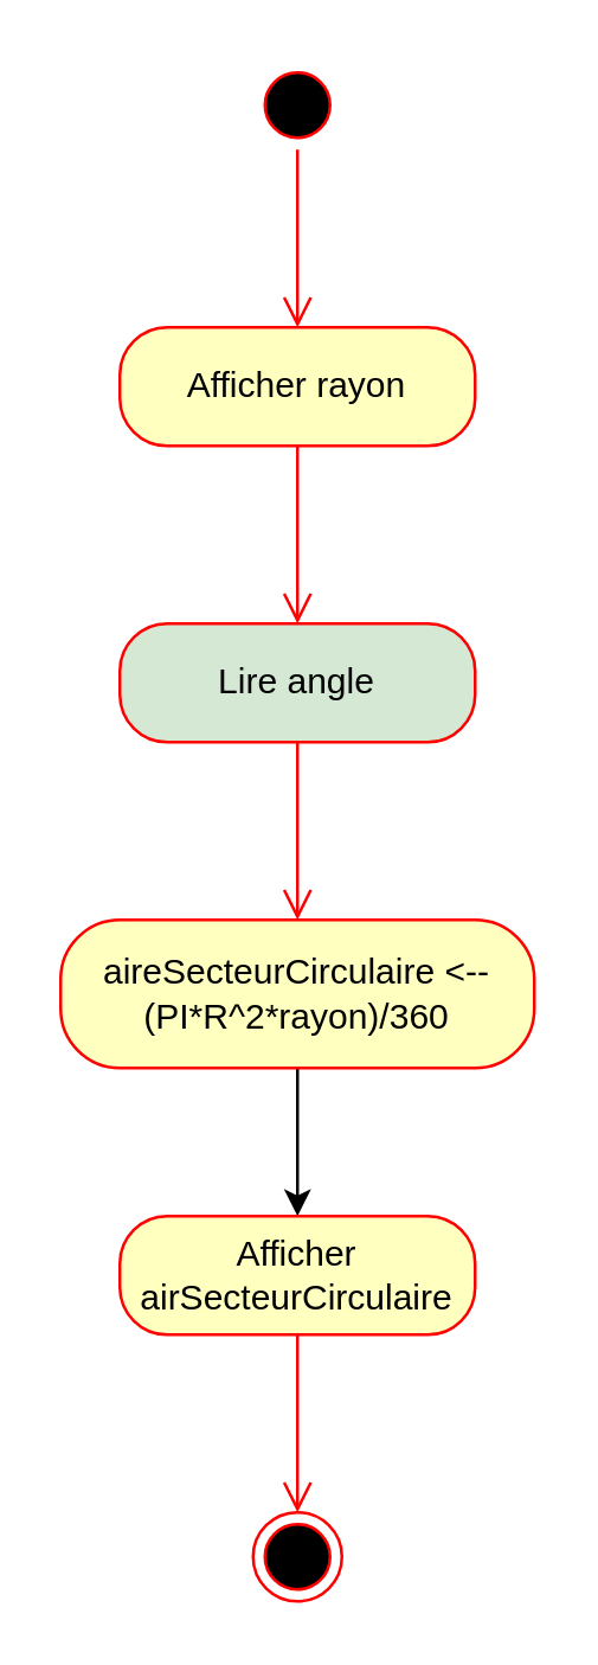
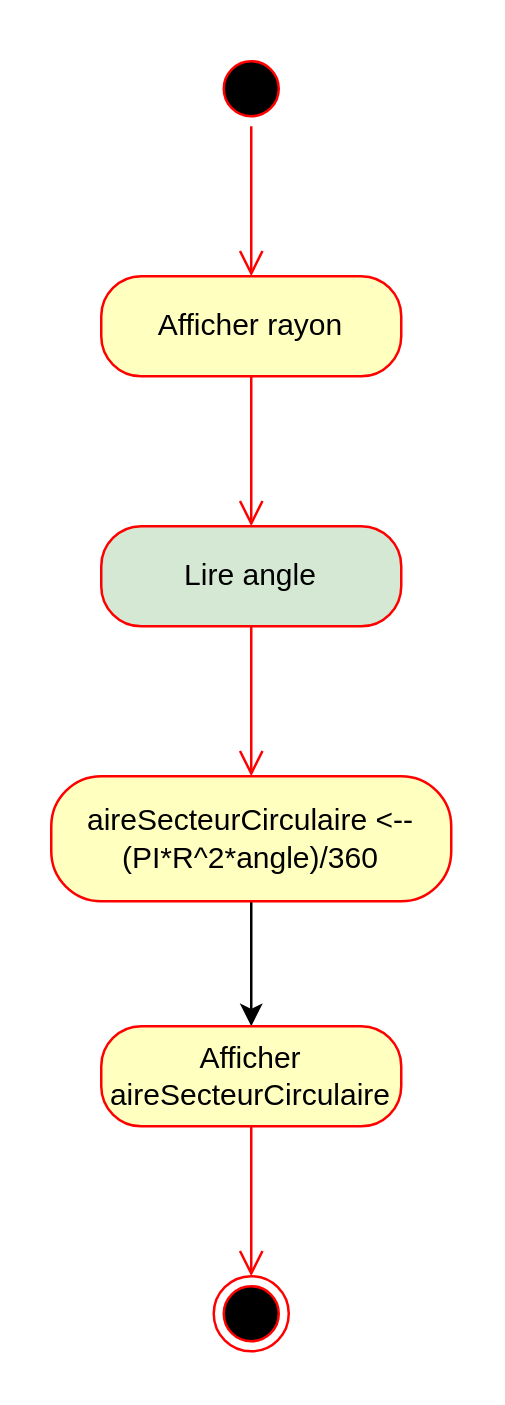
- <mxCell id="9" value="aireSecteurCirculaire &amp;lt;-- (PI*R^2*rayon)/360" style="rounded=1;whiteSpace=wrap;html=1;arcSize=40;fontColor=#000000;fillColor=#ffffc0;strokeColor=#ff0000;" vertex="1" parent="1"><mxGeometry x="20" y="310" width="160" height="50" as="geometry" /></mxCell>
+ <mxCell id="9" value="aireSecteurCirculaire &amp;lt;-- (PI*R^2*angle)/360" style="rounded=1;whiteSpace=wrap;html=1;arcSize=40;fontColor=#000000;fillColor=#ffffc0;strokeColor=#ff0000;" vertex="1" parent="1"><mxGeometry x="20" y="310" width="160" height="50" as="geometry" /></mxCell>
- <mxCell id="10" value="Afficher airSecteurCirculaire" style="rounded=1;whiteSpace=wrap;html=1;arcSize=40;fontColor=#000000;fillColor=#ffffc0;strokeColor=#ff0000;" vertex="1" parent="1"><mxGeometry x="40" y="410" width="120" height="40" as="geometry" /></mxCell>
+ <mxCell id="10" value="Afficher aireSecteurCirculaire" style="rounded=1;whiteSpace=wrap;html=1;arcSize=40;fontColor=#000000;fillColor=#ffffc0;strokeColor=#ff0000;" vertex="1" parent="1"><mxGeometry x="40" y="410" width="120" height="40" as="geometry" /></mxCell>
